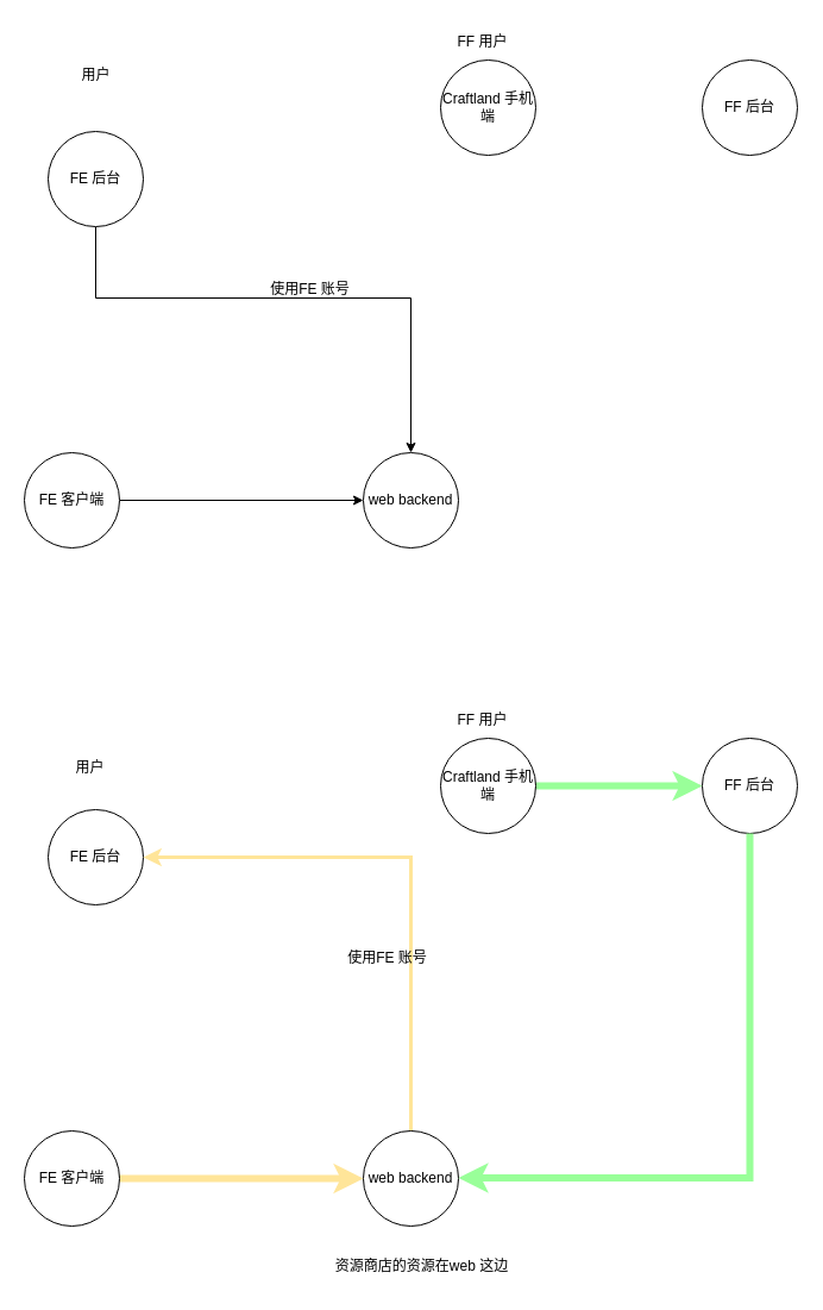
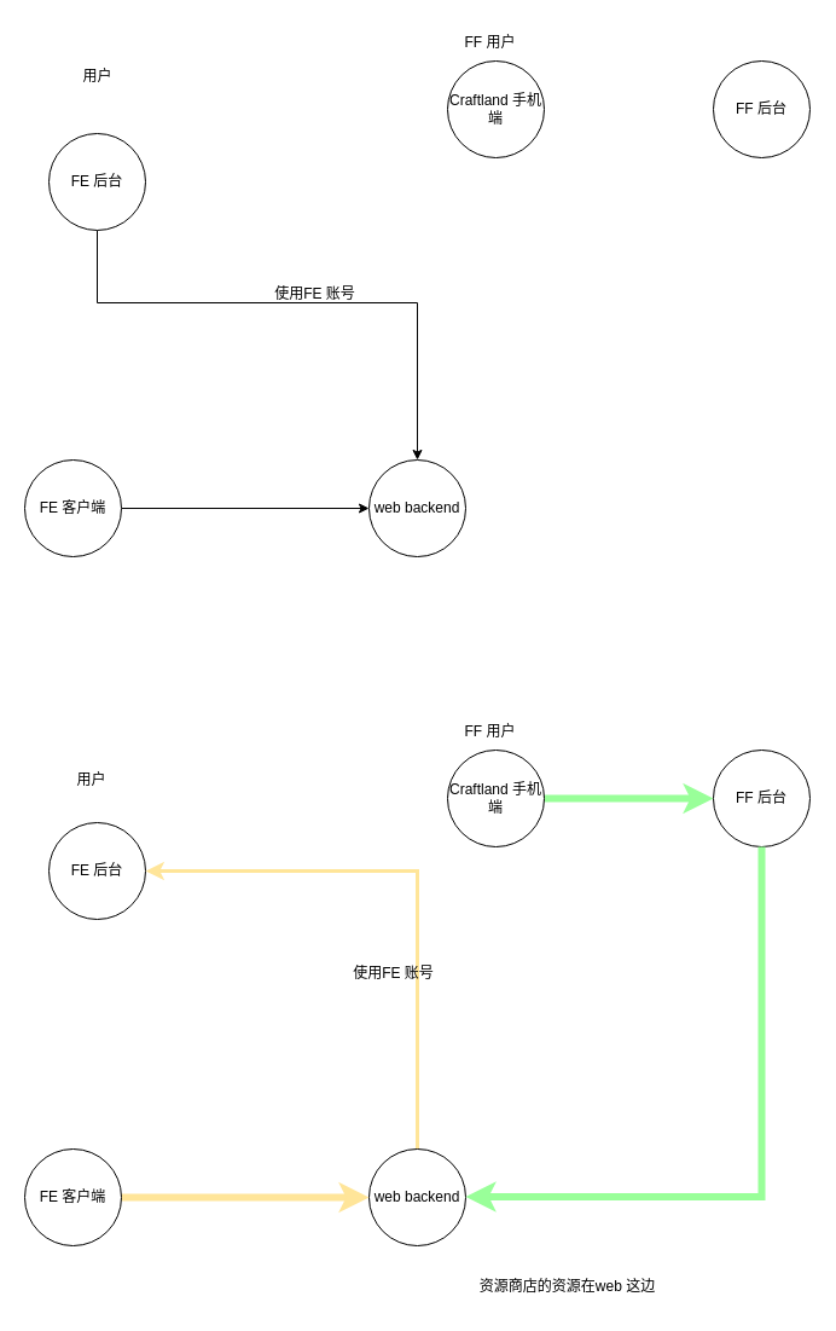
- <mxCell id="24" value="资源商店的资源在web 这边" style="text;html=1;align=center;verticalAlign=middle;resizable=0;points=[];autosize=1;strokeColor=none;fillColor=none;" vertex="1" parent="1"><mxGeometry x="269" y="1049" width="170" height="30" as="geometry" /></mxCell>
+ <mxCell id="24" value="资源商店的资源在web 这边" style="text;html=1;align=center;verticalAlign=middle;resizable=0;points=[];autosize=1;strokeColor=none;fillColor=none;" vertex="1" parent="1"><mxGeometry x="384" y="1049" width="170" height="30" as="geometry" /></mxCell>
